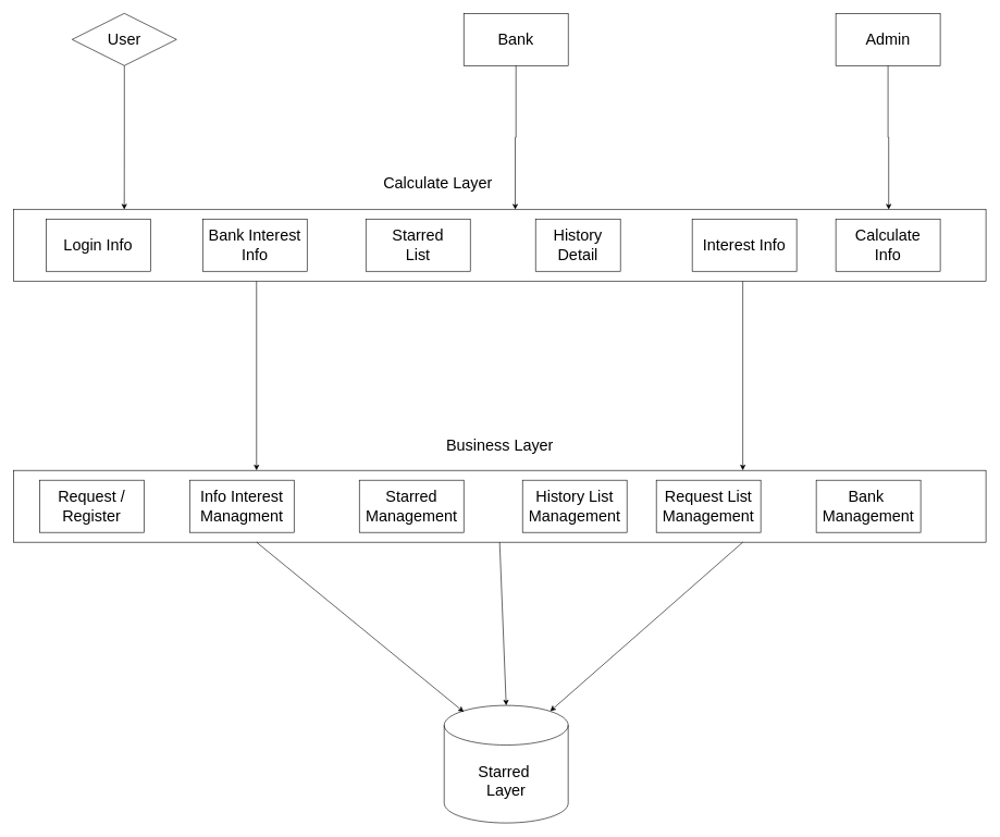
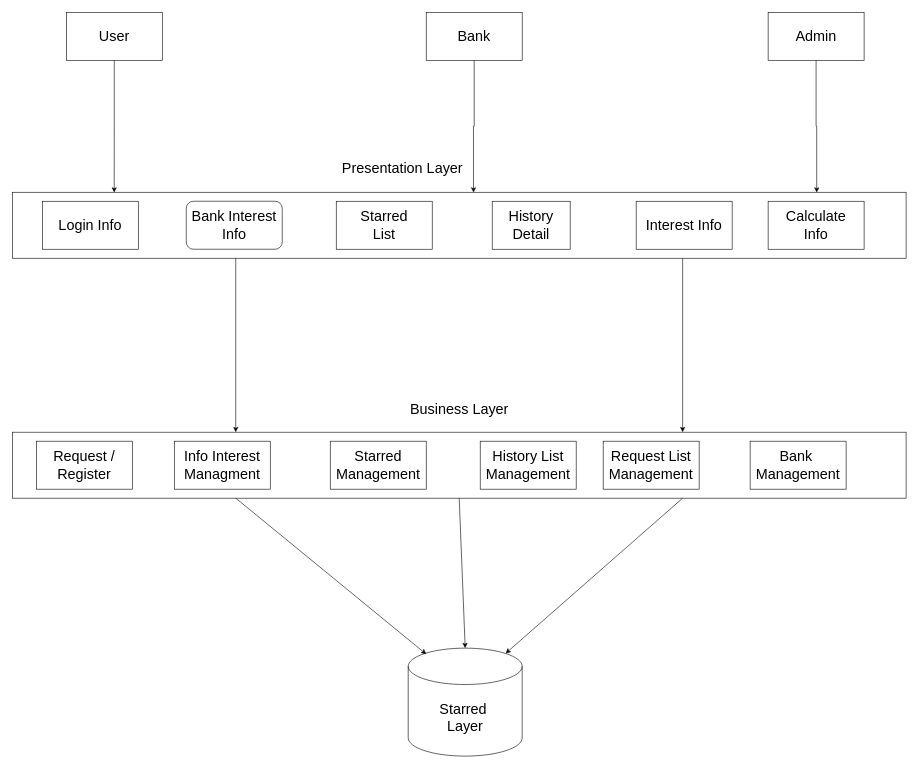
- <mxCell id="5" value="&lt;font style=&quot;font-size: 24px;&quot;&gt;User&lt;/font&gt;" style="rhombus;whiteSpace=wrap;html=1;" parent="1" vertex="1"><mxGeometry x="110" y="20" width="160" height="80" as="geometry" /></mxCell>
+ <mxCell id="5" value="&lt;font style=&quot;font-size: 24px;&quot;&gt;User&lt;/font&gt;" style="rounded=0;whiteSpace=wrap;html=1;" parent="1" vertex="1"><mxGeometry x="110" y="20" width="160" height="80" as="geometry" /></mxCell>
- <mxCell id="14" value="&lt;span style=&quot;font-size: 24px;&quot;&gt;Calculate Layer&lt;/span&gt;" style="text;html=1;align=center;verticalAlign=middle;resizable=0;points=[];autosize=1;strokeColor=none;fillColor=none;" parent="1" vertex="1"><mxGeometry x="560" y="260" width="220" height="40" as="geometry" /></mxCell>
+ <mxCell id="14" value="&lt;span style=&quot;font-size: 24px;&quot;&gt;Presentation Layer&lt;/span&gt;" style="text;html=1;align=center;verticalAlign=middle;resizable=0;points=[];autosize=1;strokeColor=none;fillColor=none;" parent="1" vertex="1"><mxGeometry x="560" y="260" width="220" height="40" as="geometry" /></mxCell>
- <mxCell id="19" value="&lt;font style=&quot;font-size: 24px;&quot;&gt;Bank Interest&lt;br&gt;Info&lt;br&gt;&lt;/font&gt;" style="rounded=0;whiteSpace=wrap;html=1;" vertex="1" parent="1"><mxGeometry x="310" y="335" width="160" height="80" as="geometry" /></mxCell>
+ <mxCell id="19" value="&lt;font style=&quot;font-size: 24px;&quot;&gt;Bank Interest&lt;br&gt;Info&lt;br&gt;&lt;/font&gt;" style="whiteSpace=wrap;html=1;rounded=1;" vertex="1" parent="1"><mxGeometry x="310" y="335" width="160" height="80" as="geometry" /></mxCell>
